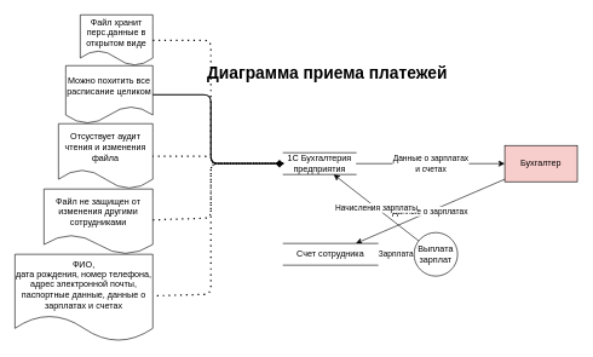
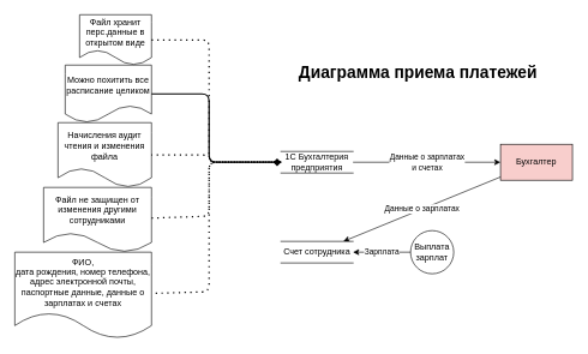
- <mxCell id="3" value="Диаграмма приема платежей" style="text;html=1;align=center;verticalAlign=middle;resizable=0;points=[];autosize=1;strokeColor=none;fillColor=none;fontStyle=1;fontSize=23;" parent="1" vertex="1"><mxGeometry x="280" y="80" width="340" height="40" as="geometry" /></mxCell>
+ <mxCell id="3" value="Диаграмма приема платежей" style="text;html=1;align=center;verticalAlign=middle;resizable=0;points=[];autosize=1;strokeColor=none;fillColor=none;fontStyle=1;fontSize=23;" parent="1" vertex="1"><mxGeometry x="410" y="80" width="340" height="40" as="geometry" /></mxCell>
- <mxCell id="13" value="Отсуствует аудит чтения и изменения файла" style="shape=document;whiteSpace=wrap;html=1;boundedLbl=1;dashed=0;flipH=1;" parent="1" vertex="1"><mxGeometry x="80" y="170" width="130" height="90" as="geometry" /></mxCell>
+ <mxCell id="13" value="Начисления аудит чтения и изменения файла" style="shape=document;whiteSpace=wrap;html=1;boundedLbl=1;dashed=0;flipH=1;" parent="1" vertex="1"><mxGeometry x="80" y="170" width="130" height="90" as="geometry" /></mxCell>
- <mxCell id="9" value="Начисления зарплаты" style="endArrow=classic;html=1;" parent="1" source="2" target="6" edge="1"><mxGeometry width="50" height="50" relative="1" as="geometry"><mxPoint x="1170" y="520" as="sourcePoint" /><mxPoint x="1220" y="470" as="targetPoint" /></mxGeometry></mxCell>
- <mxCell id="19" value="Счет сотрудника" style="html=1;dashed=0;whiteSpace=wrap;shape=partialRectangle;right=0;left=0;" vertex="1" parent="1"><mxGeometry x="390" y="335" width="130" height="30" as="geometry" /></mxCell>
+ <mxCell id="19" value="Счет сотрудника" style="html=1;dashed=0;whiteSpace=wrap;shape=partialRectangle;right=0;left=0;" vertex="1" parent="1"><mxGeometry x="390" y="335" width="100" height="30" as="geometry" /></mxCell>
